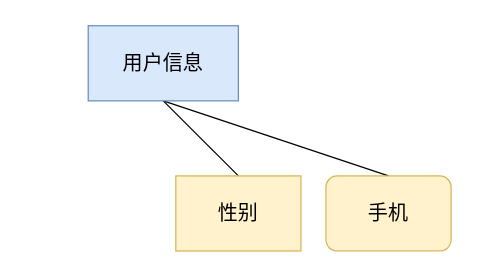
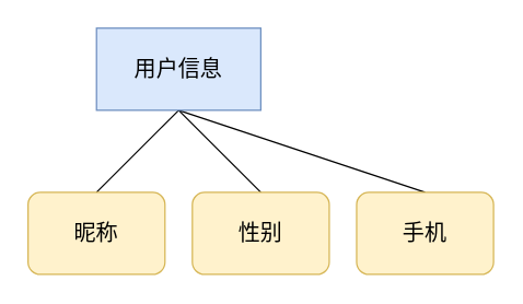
+ <mxCell id="2" style="rounded=0;orthogonalLoop=1;jettySize=auto;html=1;exitX=0.5;exitY=1;exitDx=0;exitDy=0;entryX=0.5;entryY=0;entryDx=0;entryDy=0;endArrow=none;startFill=0;" edge="1" parent="1" source="5" target="6"><mxGeometry relative="1" as="geometry" /></mxCell>
+ <mxCell id="6" value="昵称" style="rounded=1;whiteSpace=wrap;html=1;fontFamily=Times New Roman;fontSize=16;fillColor=#fff2cc;strokeColor=#d6b656;" vertex="1" parent="1"><mxGeometry x="20" y="140" width="100" height="60" as="geometry" /></mxCell>
- <mxCell id="7" value="性别" style="whiteSpace=wrap;html=1;fontFamily=Times New Roman;fontSize=16;fillColor=#fff2cc;strokeColor=#d6b656;rounded=0;" vertex="1" parent="1"><mxGeometry x="140" y="140" width="100" height="60" as="geometry" /></mxCell>
+ <mxCell id="7" value="性别" style="rounded=1;whiteSpace=wrap;html=1;fontFamily=Times New Roman;fontSize=16;fillColor=#fff2cc;strokeColor=#d6b656;" vertex="1" parent="1"><mxGeometry x="140" y="140" width="100" height="60" as="geometry" /></mxCell>
